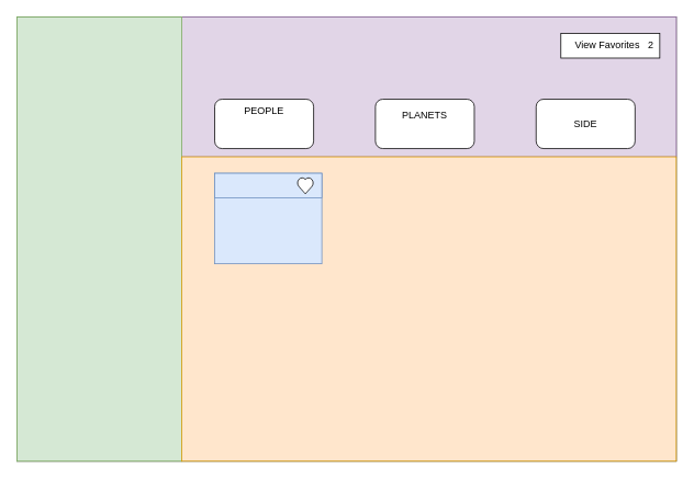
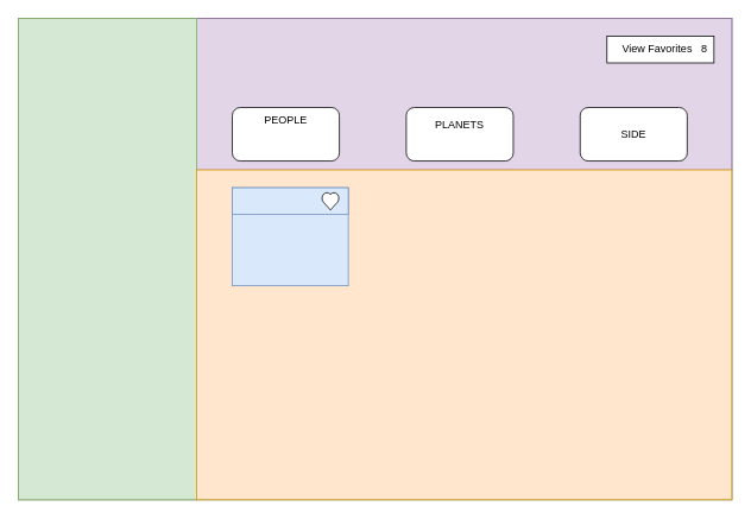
- <mxCell id="14" value="View Favorites&amp;nbsp; &amp;nbsp;2" style="text;html=1;strokeColor=none;fillColor=none;align=center;verticalAlign=middle;whiteSpace=wrap;rounded=0;" parent="1" vertex="1"><mxGeometry x="690" y="45" width="110" height="20" as="geometry" /></mxCell>
+ <mxCell id="14" value="View Favorites&amp;nbsp; &amp;nbsp;8" style="text;html=1;strokeColor=none;fillColor=none;align=center;verticalAlign=middle;whiteSpace=wrap;rounded=0;" parent="1" vertex="1"><mxGeometry x="690" y="45" width="110" height="20" as="geometry" /></mxCell>
